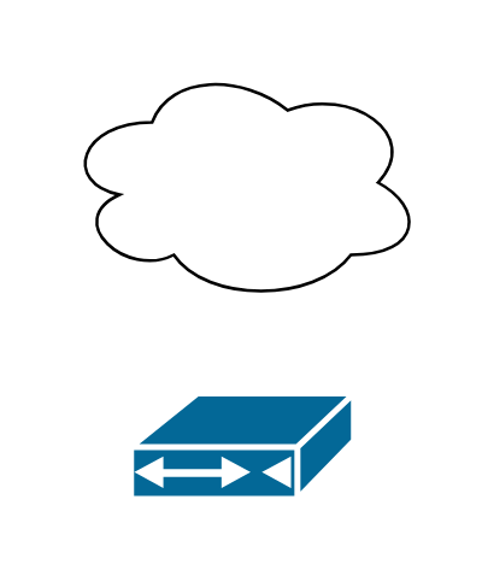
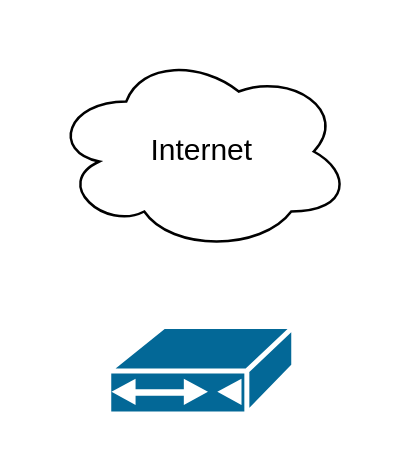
+ <mxCell id="3" value="Internet" style="text;html=1;resizable=0;autosize=1;align=center;verticalAlign=middle;points=[];fillColor=none;strokeColor=none;rounded=0;" parent="1" vertex="1"><mxGeometry x="50" y="50" width="60" height="20" as="geometry" /></mxCell>
